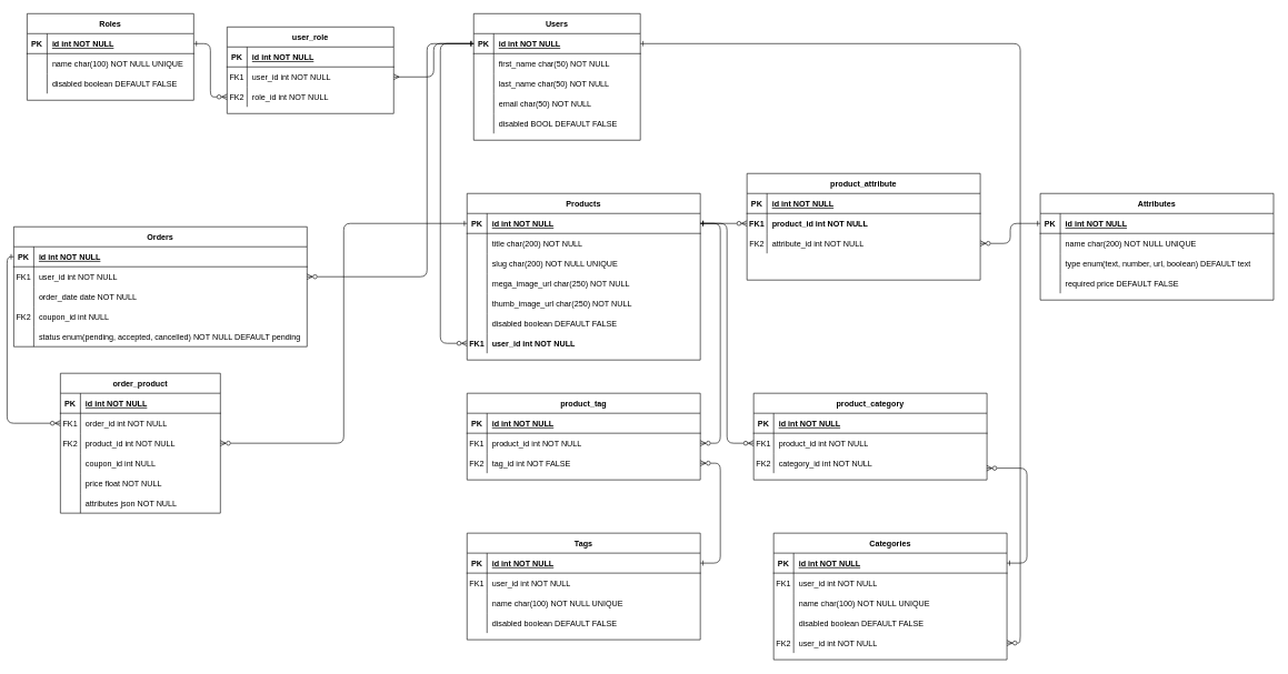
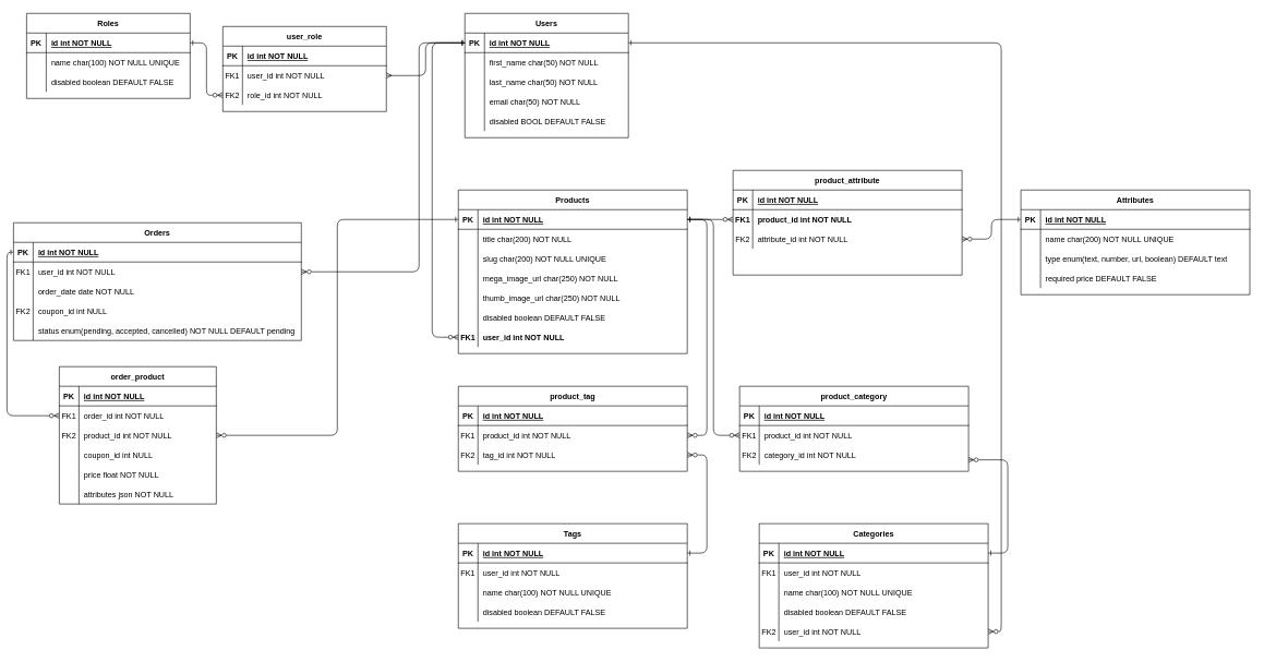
- <mxCell id="49" value="tag_id int NOT FALSE" style="shape=partialRectangle;overflow=hidden;connectable=0;fillColor=none;top=0;left=0;bottom=0;right=0;align=left;spacingLeft=6;" parent="47" vertex="1"><mxGeometry x="30" width="320" height="30" as="geometry"><mxRectangle width="320" height="30" as="alternateBounds" /></mxGeometry></mxCell>
+ <mxCell id="49" value="tag_id int NOT NULL" style="shape=partialRectangle;overflow=hidden;connectable=0;fillColor=none;top=0;left=0;bottom=0;right=0;align=left;spacingLeft=6;" parent="47" vertex="1"><mxGeometry x="30" width="320" height="30" as="geometry"><mxRectangle width="320" height="30" as="alternateBounds" /></mxGeometry></mxCell>
